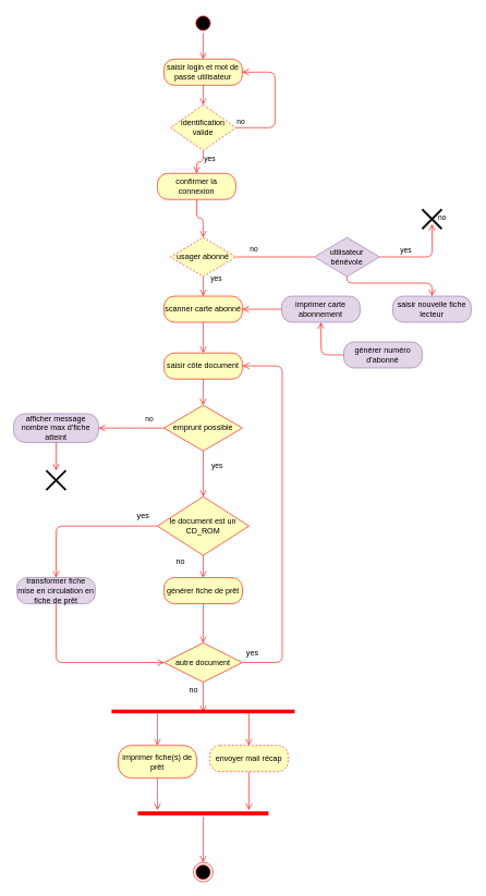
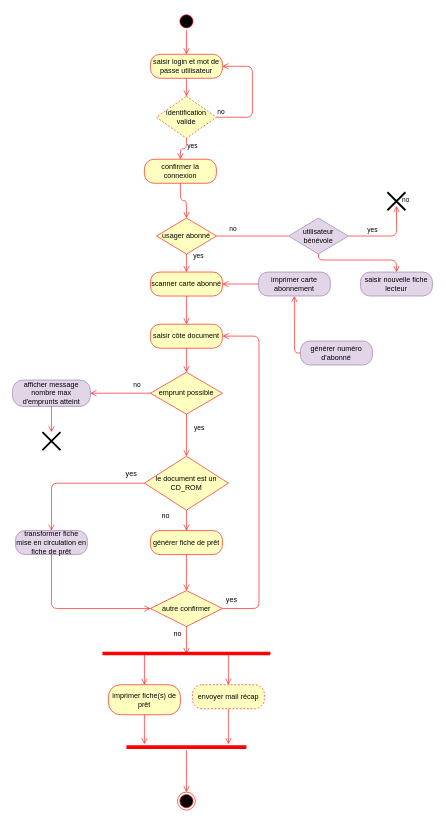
- <mxCell id="5" value="usager abonné" style="rhombus;whiteSpace=wrap;html=1;fillColor=#ffffc0;strokeColor=#ff0000;dashed=1;" vertex="1" parent="1"><mxGeometry x="260.06" y="363" width="100" height="60" as="geometry" /></mxCell>
+ <mxCell id="5" value="usager abonné" style="rhombus;whiteSpace=wrap;html=1;fillColor=#ffffc0;strokeColor=#ff0000;" vertex="1" parent="1"><mxGeometry x="260.06" y="363" width="100" height="60" as="geometry" /></mxCell>
- <mxCell id="14" value="générer numéro d'abonné" style="rounded=1;whiteSpace=wrap;html=1;arcSize=40;fillColor=#e1d5e7;strokeColor=#9673a6;" vertex="1" parent="1"><mxGeometry x="525.11" y="523" width="120" height="40" as="geometry" /></mxCell>
+ <mxCell id="14" value="générer numéro d'abonné" style="rounded=1;whiteSpace=wrap;html=1;arcSize=40;fillColor=#e1d5e7;strokeColor=#9673a6;" vertex="1" parent="1"><mxGeometry x="500.11" y="568" width="120" height="40" as="geometry" /></mxCell>
- <mxCell id="33" value="afficher message nombre max d'fiche atteint" style="rounded=1;whiteSpace=wrap;html=1;arcSize=40;fillColor=#e1d5e7;strokeColor=#9673a6;" vertex="1" parent="1"><mxGeometry x="20" y="633" width="130" height="44" as="geometry" /></mxCell>
+ <mxCell id="33" value="afficher message nombre max d'emprunts atteint" style="rounded=1;whiteSpace=wrap;html=1;arcSize=40;fillColor=#e1d5e7;strokeColor=#9673a6;" vertex="1" parent="1"><mxGeometry x="20" y="633" width="130" height="44" as="geometry" /></mxCell>
- <mxCell id="29" value="autre document" style="rhombus;whiteSpace=wrap;html=1;fillColor=#ffffc0;strokeColor=#ff0000;" vertex="1" parent="1"><mxGeometry x="250" y="984" width="120" height="60" as="geometry" /></mxCell>
+ <mxCell id="29" value="autre confirmer" style="rhombus;whiteSpace=wrap;html=1;fillColor=#ffffc0;strokeColor=#ff0000;" vertex="1" parent="1"><mxGeometry x="250" y="984" width="120" height="60" as="geometry" /></mxCell>
